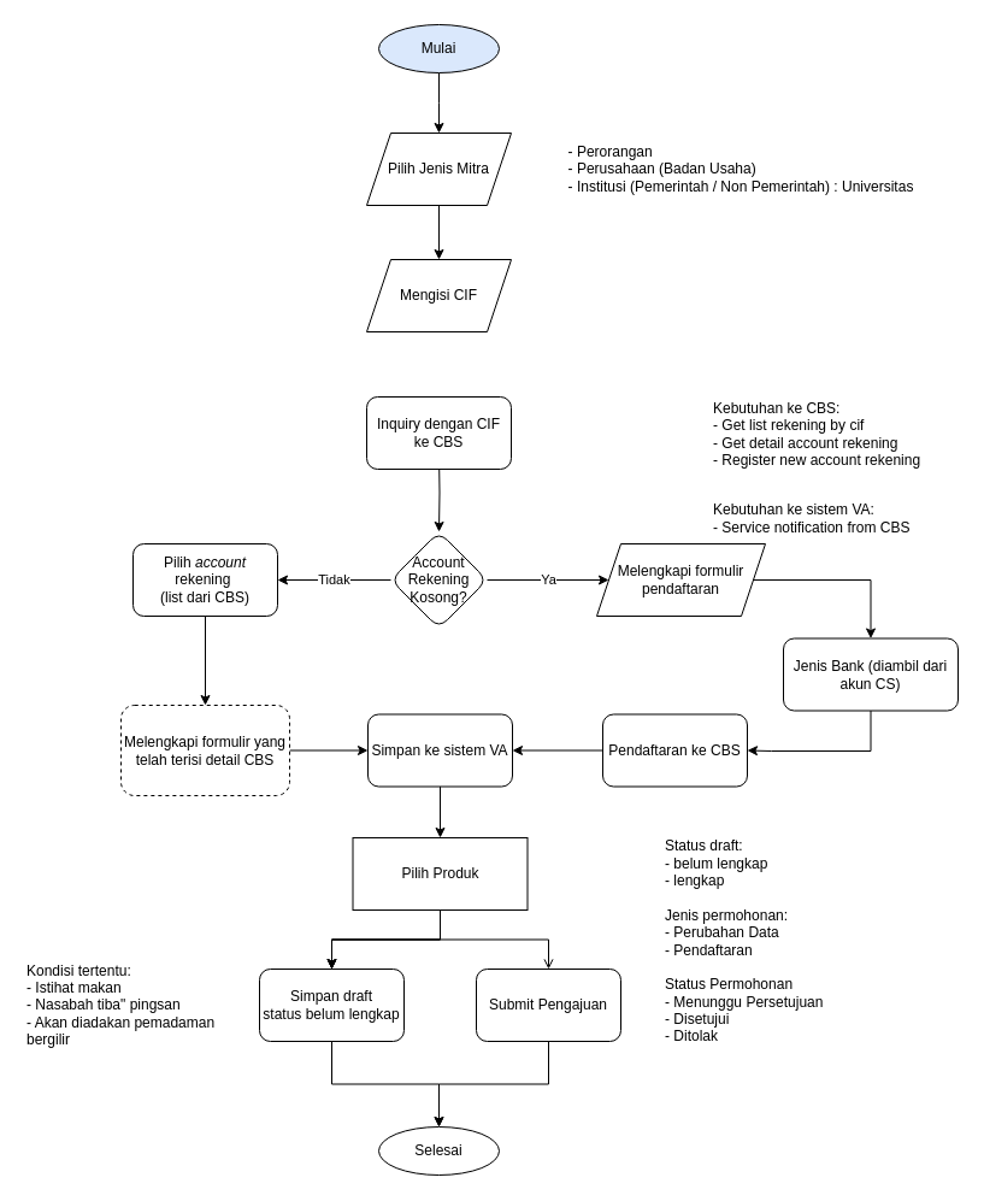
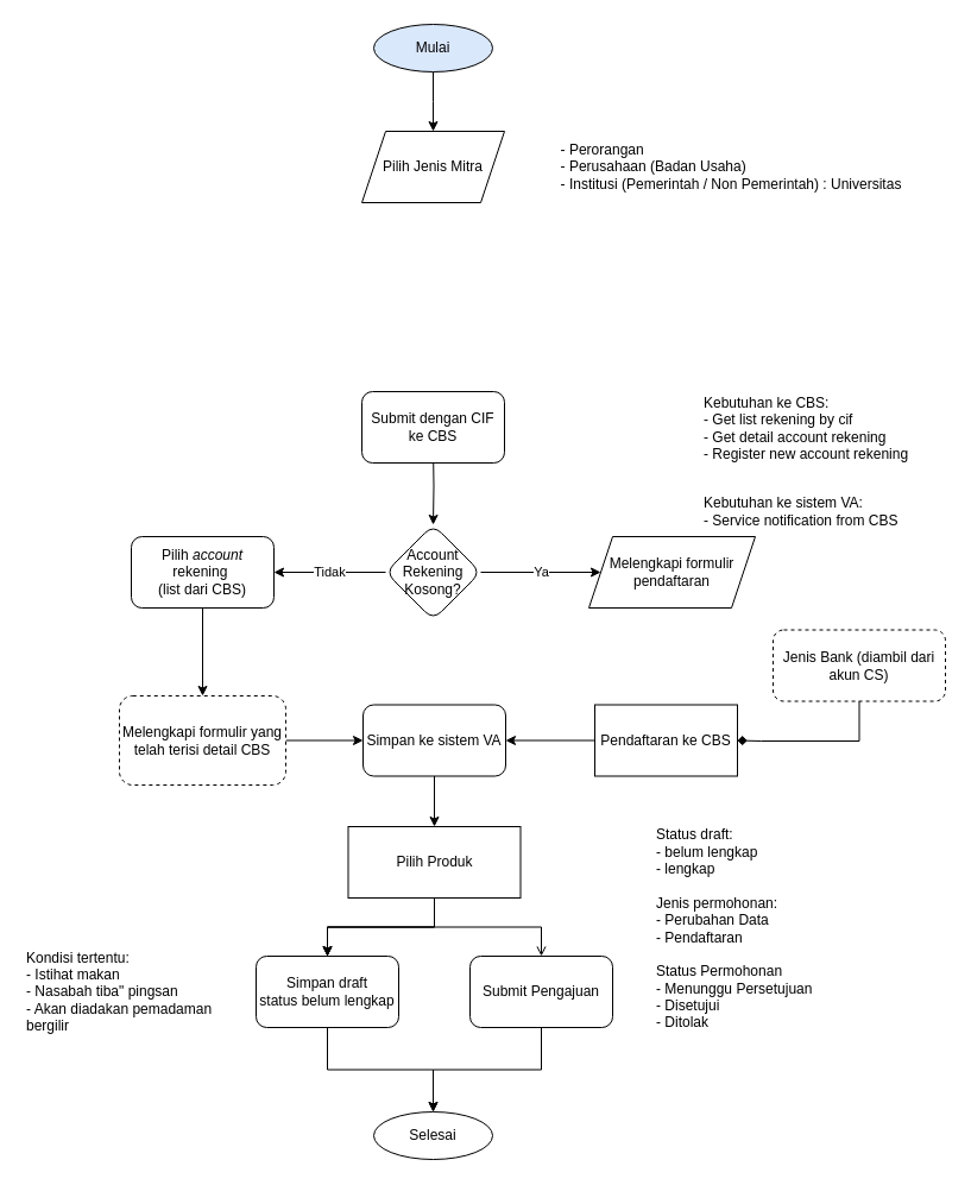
- <mxCell id="35" value="" style="edgeStyle=orthogonalEdgeStyle;rounded=0;orthogonalLoop=1;jettySize=auto;html=1;" parent="1" source="36" target="37" edge="1"><mxGeometry relative="1" as="geometry" /></mxCell>
- <mxCell id="37" value="Mengisi CIF" style="shape=parallelogram;perimeter=parallelogramPerimeter;whiteSpace=wrap;html=1;fixedSize=1;strokeWidth=1;" parent="1" vertex="1"><mxGeometry x="304" y="215" width="120" height="60" as="geometry" /></mxCell>
- <mxCell id="5" value="Inquiry dengan CIF ke CBS" style="rounded=1;whiteSpace=wrap;html=1;fontFamily=Helvetica;strokeWidth=1;strokeColor=default;" parent="1" vertex="1"><mxGeometry x="304" y="329" width="120" height="60" as="geometry" /></mxCell>
+ <mxCell id="5" value="Submit dengan CIF ke CBS" style="rounded=1;whiteSpace=wrap;html=1;fontFamily=Helvetica;strokeWidth=1;strokeColor=default;" parent="1" vertex="1"><mxGeometry x="304" y="329" width="120" height="60" as="geometry" /></mxCell>
- <mxCell id="9" style="edgeStyle=orthogonalEdgeStyle;rounded=0;orthogonalLoop=1;jettySize=auto;html=1;entryX=0.5;entryY=0;entryDx=0;entryDy=0;fontFamily=Helvetica;strokeWidth=1;strokeColor=default;exitX=1;exitY=0.5;exitDx=0;exitDy=0;" parent="1" source="38" target="26" edge="1"><mxGeometry relative="1" as="geometry"><mxPoint x="620" y="481.067" as="sourcePoint" /></mxGeometry></mxCell>
- <mxCell id="26" value="Jenis Bank (diambil dari akun CS)" style="whiteSpace=wrap;html=1;rounded=1;fontFamily=Helvetica;strokeWidth=1;strokeColor=default;" parent="1" vertex="1"><mxGeometry x="650" y="529.5" width="145" height="60" as="geometry" /></mxCell>
+ <mxCell id="26" value="Jenis Bank (diambil dari akun CS)" style="whiteSpace=wrap;html=1;rounded=1;fontFamily=Helvetica;strokeWidth=1;strokeColor=default;dashed=1;" parent="1" vertex="1"><mxGeometry x="650" y="529.5" width="145" height="60" as="geometry" /></mxCell>
- <mxCell id="16" value="Pendaftaran ke CBS" style="whiteSpace=wrap;html=1;rounded=1;fontFamily=Helvetica;strokeWidth=1;strokeColor=default;" parent="1" vertex="1"><mxGeometry x="500" y="592.5" width="120" height="60" as="geometry" /></mxCell>
+ <mxCell id="16" value="Pendaftaran ke CBS" style="whiteSpace=wrap;html=1;fontFamily=Helvetica;strokeWidth=1;strokeColor=default;rounded=0;" parent="1" vertex="1"><mxGeometry x="500" y="592.5" width="120" height="60" as="geometry" /></mxCell>
- <mxCell id="25" style="edgeStyle=orthogonalEdgeStyle;rounded=0;orthogonalLoop=1;jettySize=auto;html=1;entryX=1;entryY=0.5;entryDx=0;entryDy=0;fontFamily=Helvetica;strokeWidth=1;strokeColor=default;" parent="1" source="26" target="16" edge="1"><mxGeometry relative="1" as="geometry"><Array as="points"><mxPoint x="723" y="623" /><mxPoint x="640" y="623" /></Array></mxGeometry></mxCell>
+ <mxCell id="25" style="edgeStyle=orthogonalEdgeStyle;rounded=0;orthogonalLoop=1;jettySize=auto;html=1;entryX=1;entryY=0.5;entryDx=0;entryDy=0;fontFamily=Helvetica;strokeWidth=1;strokeColor=default;endArrow=diamond;" parent="1" source="26" target="16" edge="1"><mxGeometry relative="1" as="geometry"><Array as="points"><mxPoint x="723" y="623" /><mxPoint x="640" y="623" /></Array></mxGeometry></mxCell>
